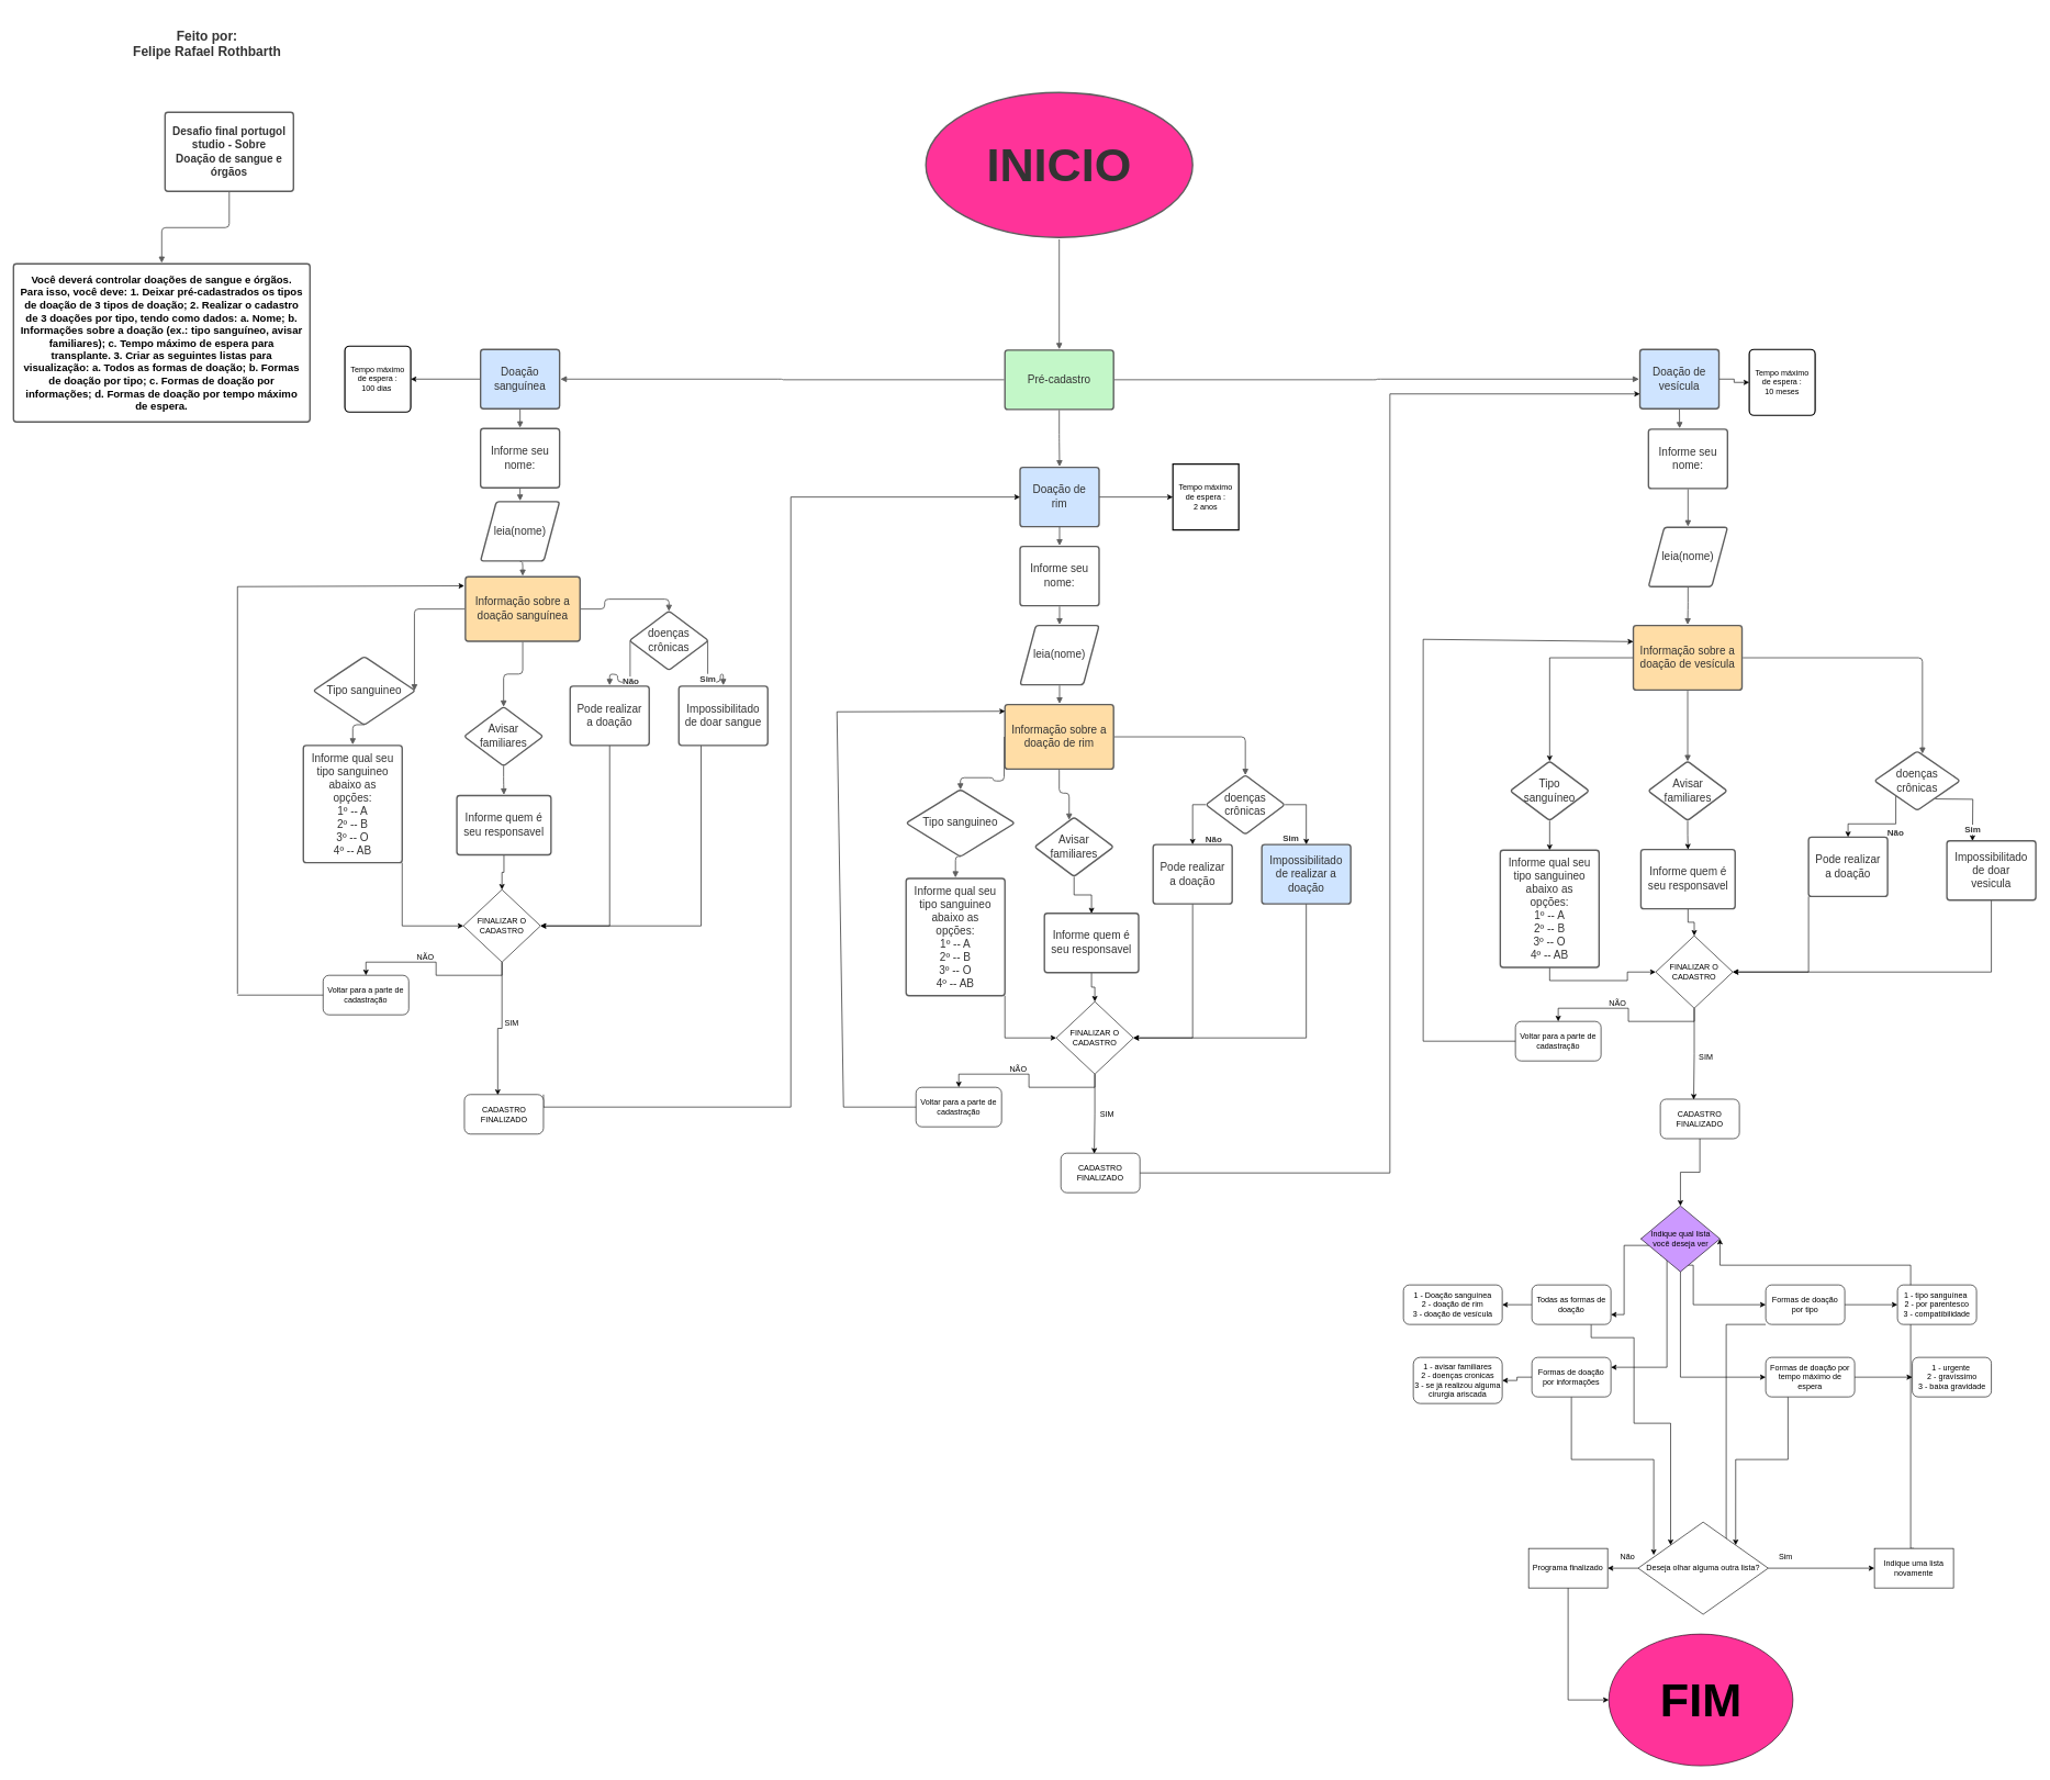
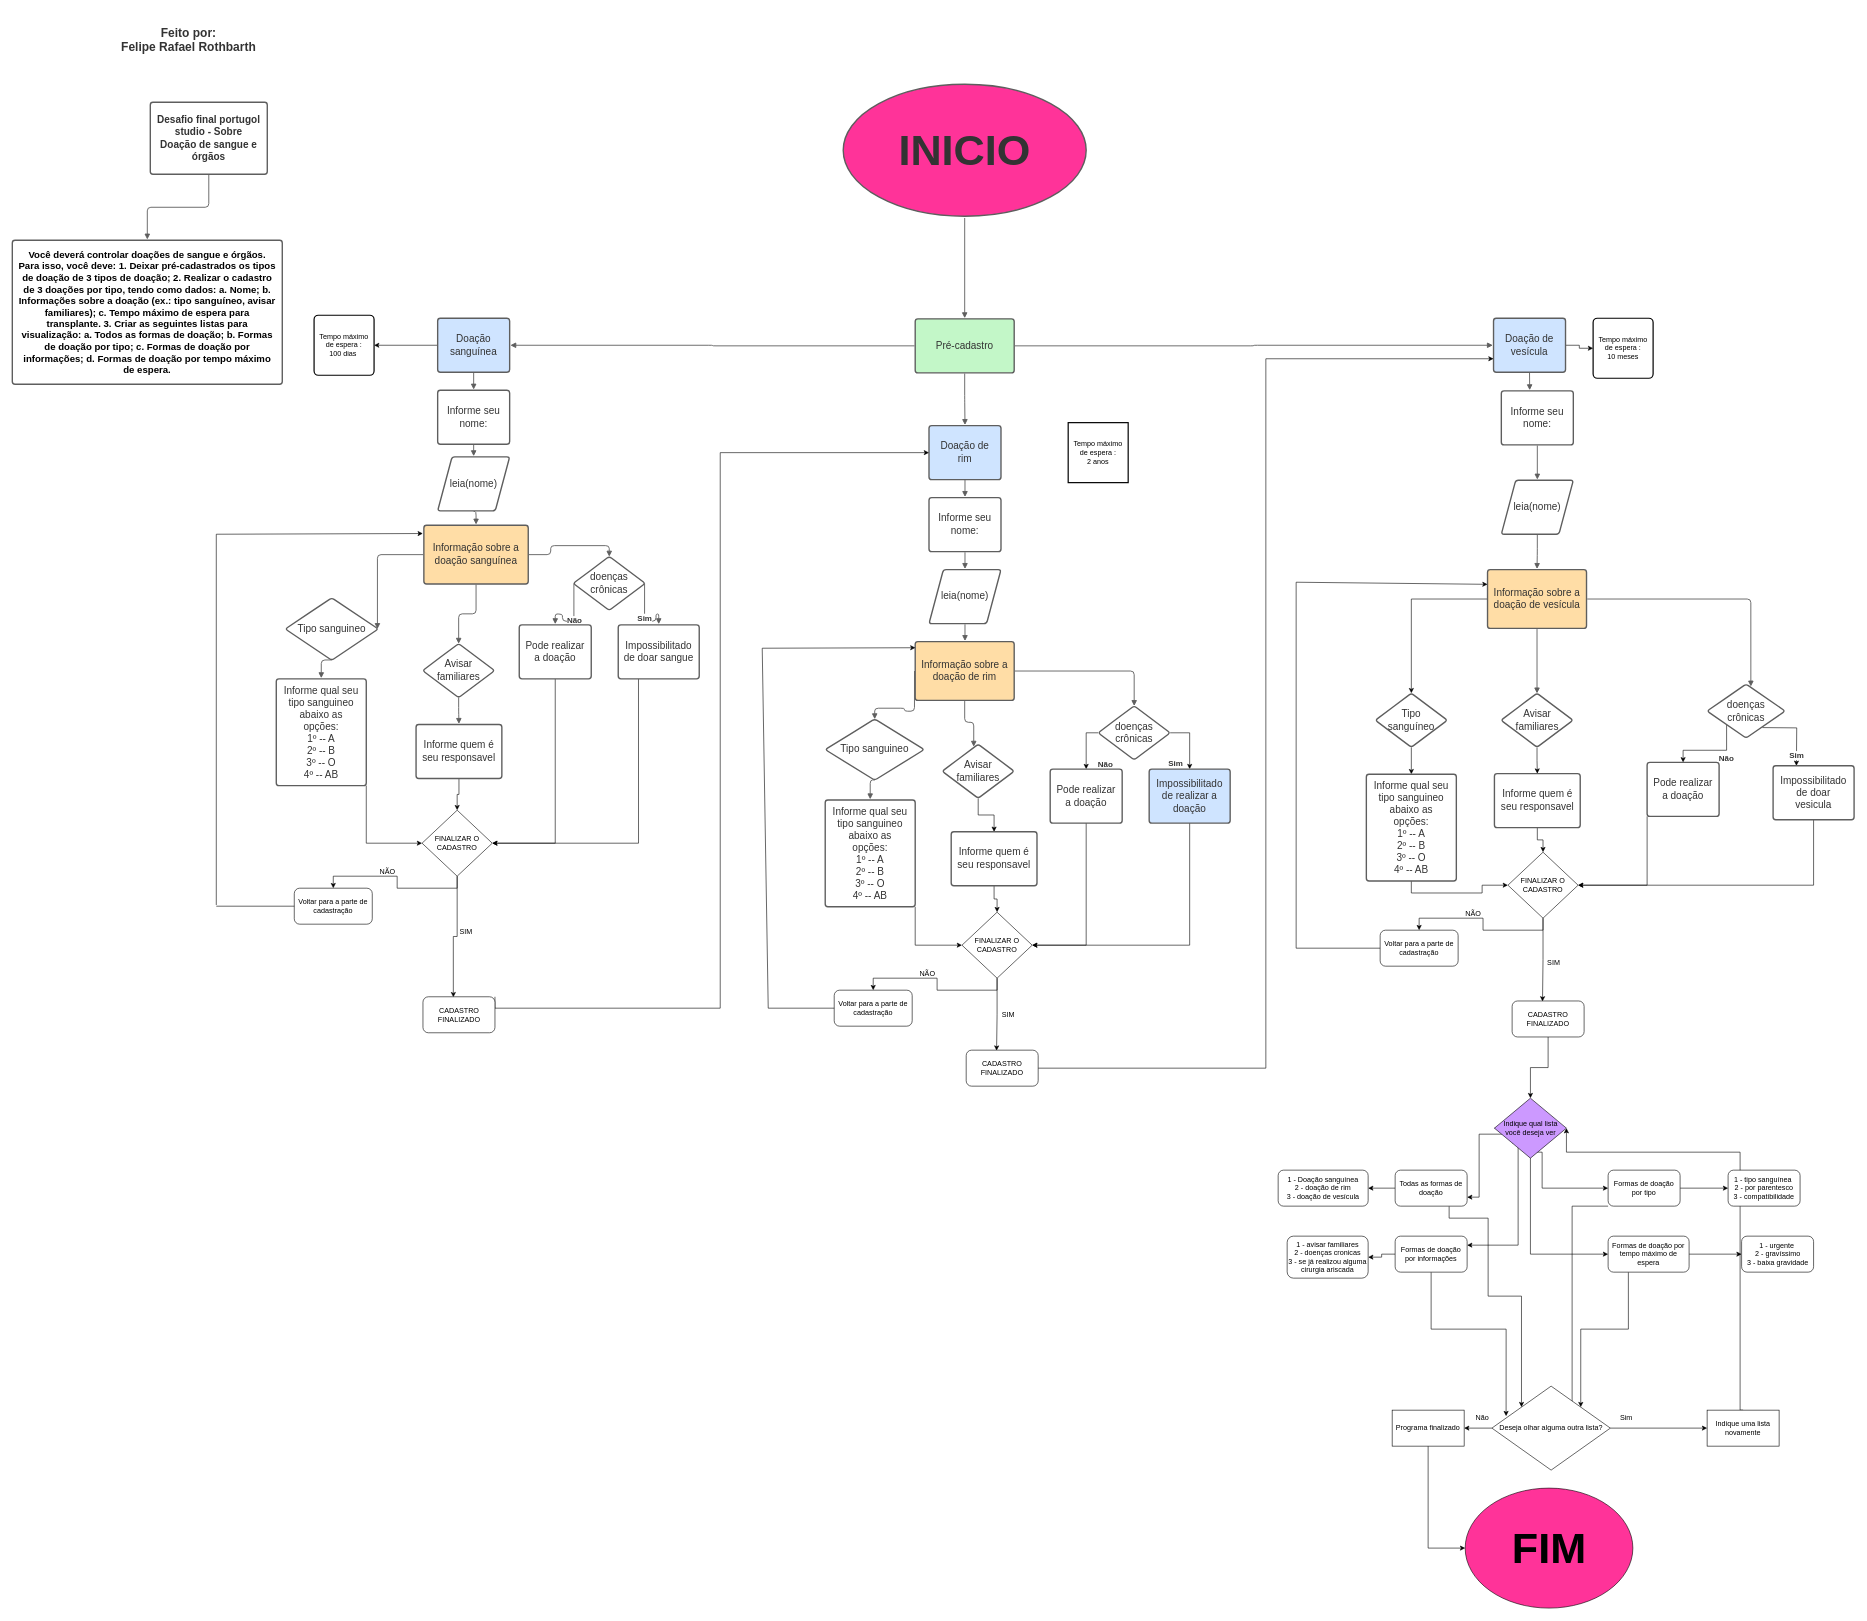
- <mxCell id="13" style="edgeStyle=orthogonalEdgeStyle;rounded=0;orthogonalLoop=1;jettySize=auto;html=1;exitX=1;exitY=0.5;exitDx=0;exitDy=0;entryX=0;entryY=0.5;entryDx=0;entryDy=0;" edge="1" parent="1" source="14" target="97"><mxGeometry relative="1" as="geometry" /></mxCell>
